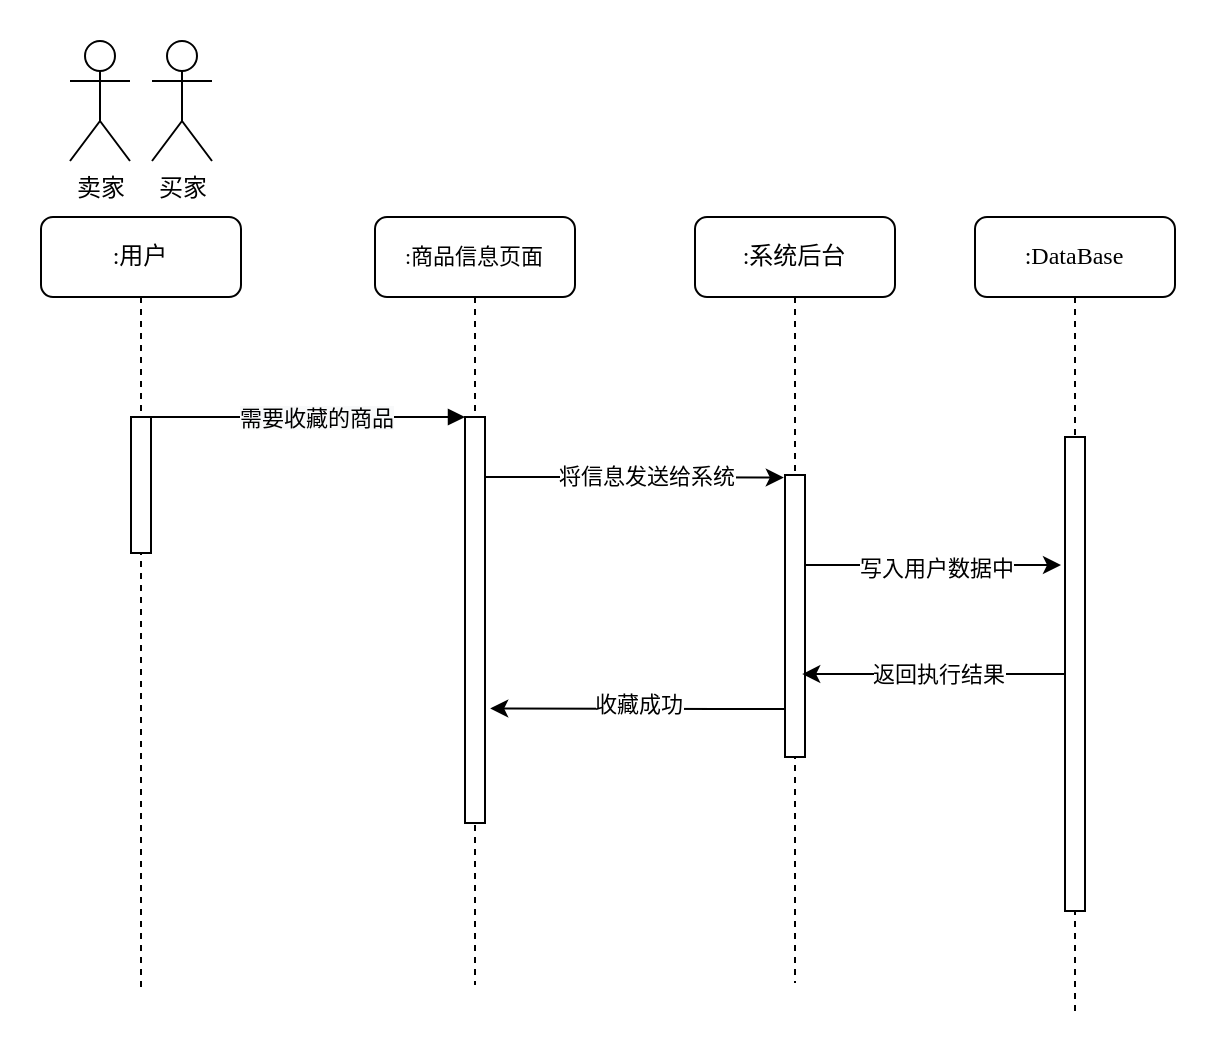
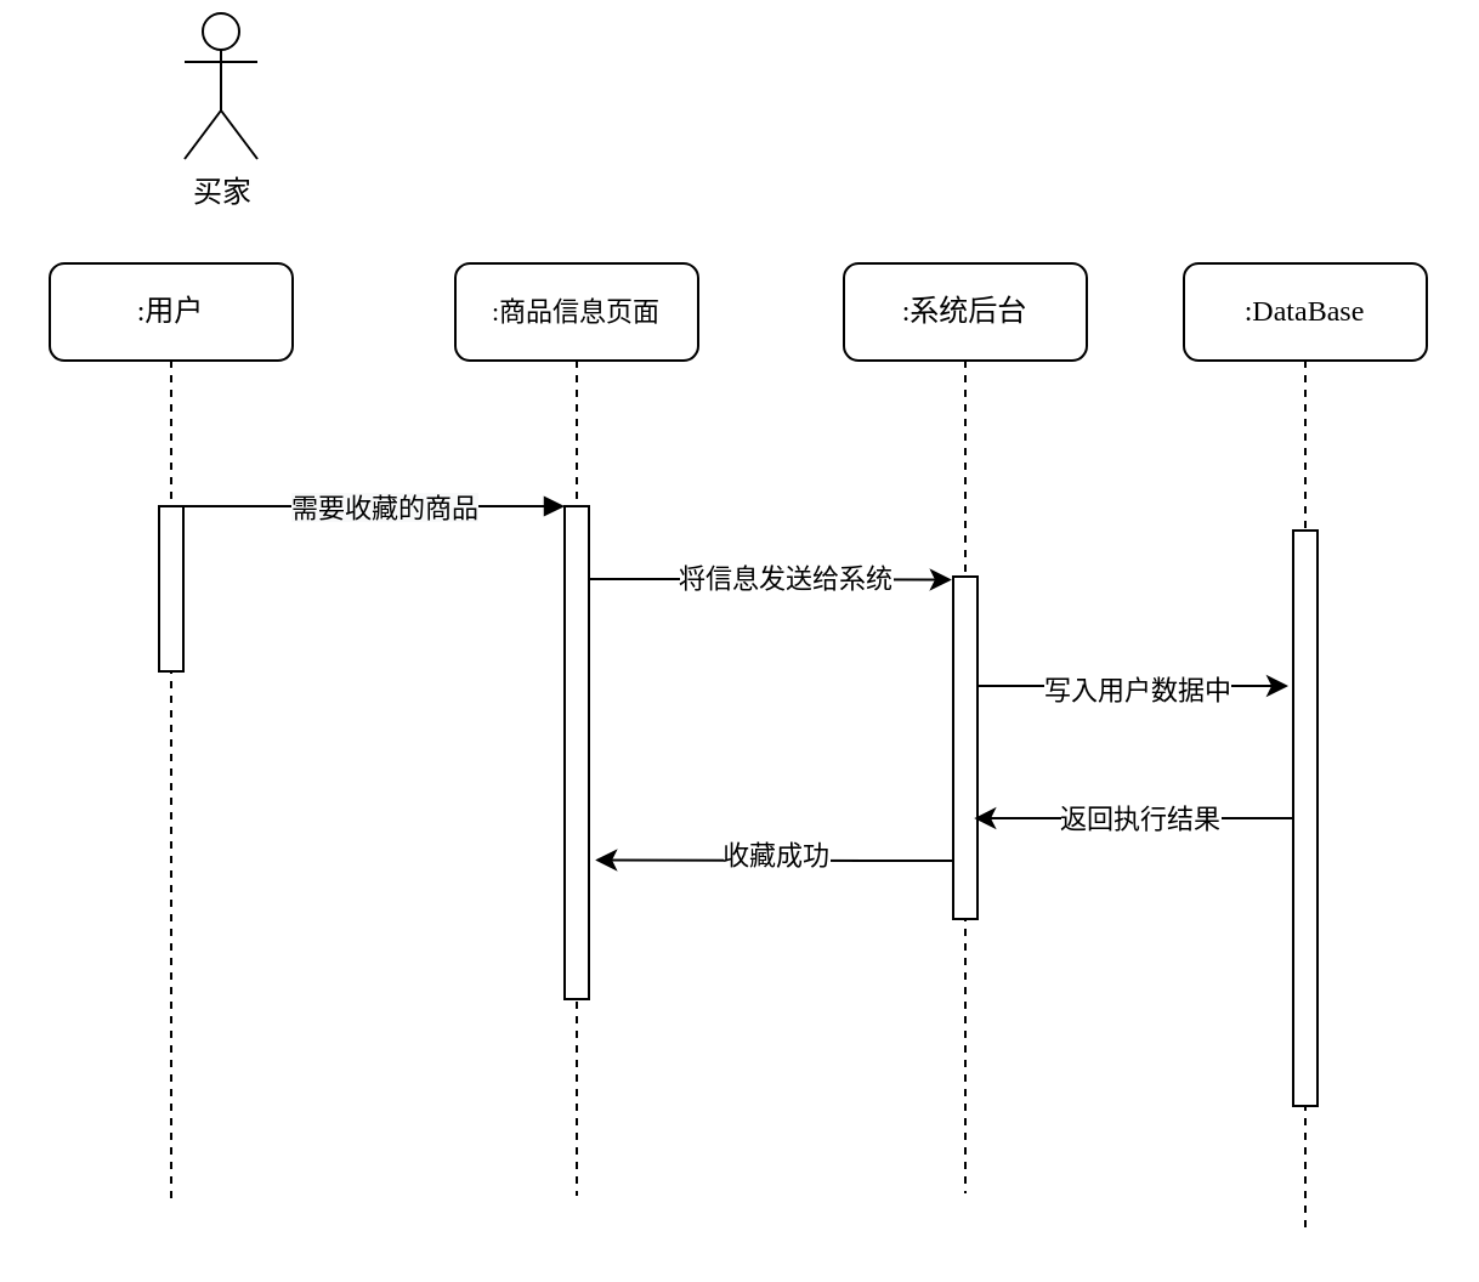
- <mxCell id="12" value="卖家" style="shape=umlActor;verticalLabelPosition=bottom;verticalAlign=top;html=1;outlineConnect=0;" vertex="1" parent="1"><mxGeometry x="34.5" y="20" width="30" height="60" as="geometry" /></mxCell>
- <mxCell id="17" value="买家" style="shape=umlActor;verticalLabelPosition=bottom;verticalAlign=top;html=1;outlineConnect=0;" vertex="1" parent="1"><mxGeometry x="75.5" y="20" width="30" height="60" as="geometry" /></mxCell>
+ <mxCell id="17" value="买家" style="shape=umlActor;verticalLabelPosition=bottom;verticalAlign=top;html=1;outlineConnect=0;" vertex="1" parent="1"><mxGeometry x="75.5" y="5" width="30" height="60" as="geometry" /></mxCell>
